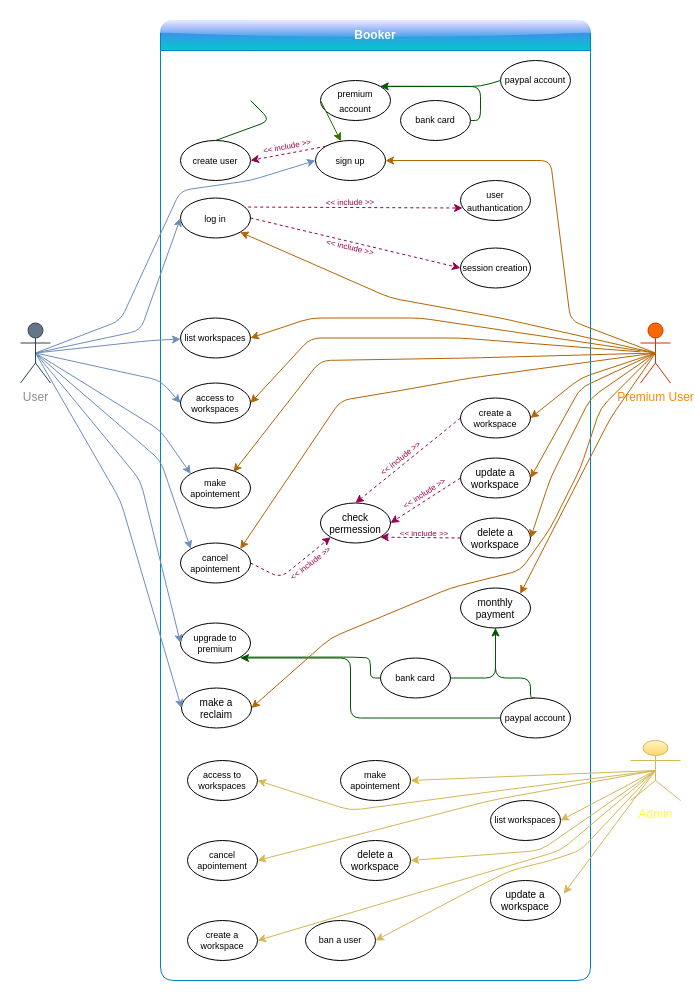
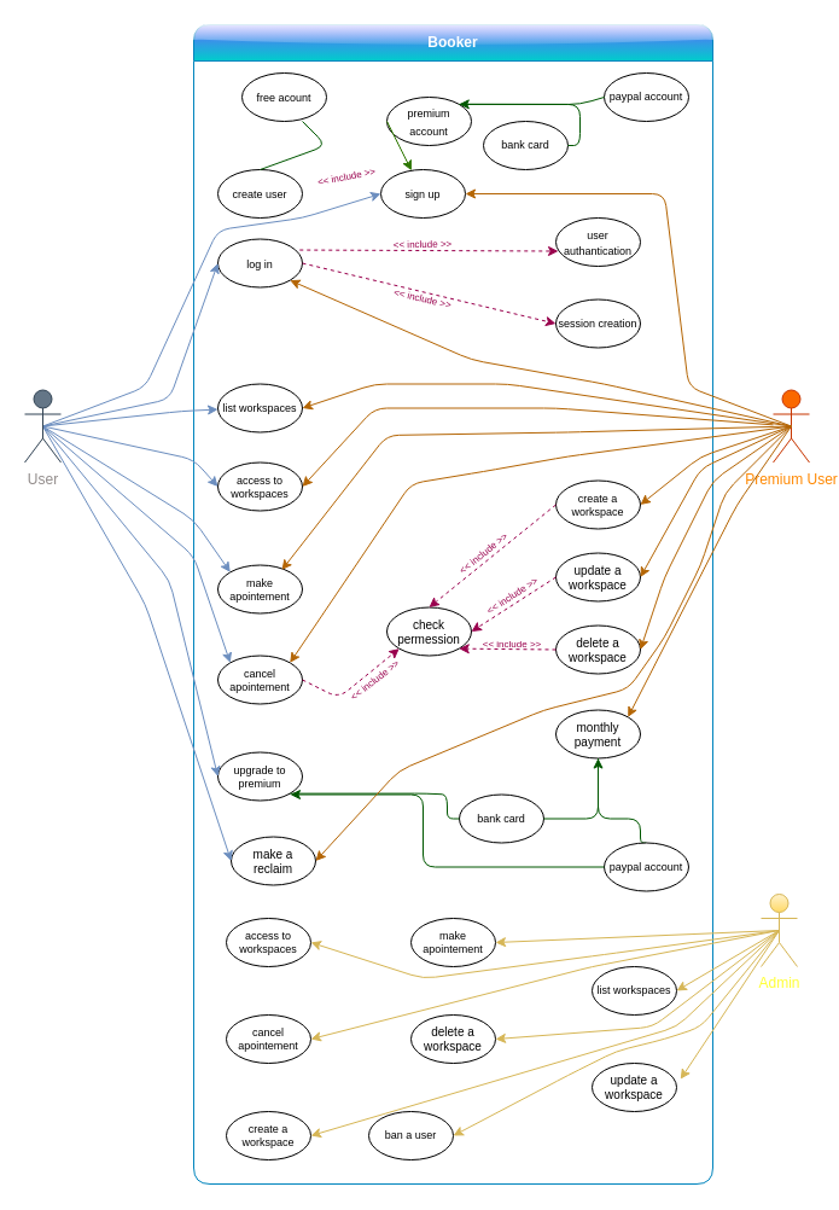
+ <mxCell id="48" value="&lt;font style=&quot;font-size: 9px;&quot;&gt;free acount&lt;/font&gt;" style="ellipse;whiteSpace=wrap;html=1;" parent="2" vertex="1"><mxGeometry x="40" y="40" width="70" height="40" as="geometry" /></mxCell>
- <mxCell id="35" value="" style="endArrow=classic;html=1;fontSize=9;entryX=1;entryY=0.5;entryDx=0;entryDy=0;exitX=0;exitY=0;exitDx=0;exitDy=0;dashed=1;strokeColor=#99004D;" parent="2" source="33" target="34" edge="1"><mxGeometry width="50" height="50" relative="1" as="geometry"><mxPoint x="180" y="200" as="sourcePoint" /><mxPoint x="230" y="150" as="targetPoint" /></mxGeometry></mxCell>
- <mxCell id="25" value="&lt;font size=&quot;1&quot;&gt;make a&lt;br&gt;reclaim&lt;br&gt;&lt;/font&gt;" style="ellipse;whiteSpace=wrap;html=1;fontSize=8;" parent="2" vertex="1"><mxGeometry x="21" y="667.5" width="70" height="40" as="geometry" /></mxCell>
+ <mxCell id="25" value="&lt;font size=&quot;1&quot;&gt;make a&lt;br&gt;reclaim&lt;br&gt;&lt;/font&gt;" style="ellipse;whiteSpace=wrap;html=1;fontSize=8;" parent="2" vertex="1"><mxGeometry x="31" y="672.5" width="70" height="40" as="geometry" /></mxCell>
- <mxCell id="69" value="&lt;font color=&quot;#ffff33&quot;&gt;Admin&lt;/font&gt;" style="shape=umlActor;verticalLabelPosition=bottom;verticalAlign=top;html=1;outlineConnect=0;fillColor=#fff2cc;strokeColor=#d6b656;gradientColor=#ffd966;" parent="1" vertex="1"><mxGeometry x="630" y="740" width="50" height="60" as="geometry" /></mxCell>
+ <mxCell id="69" value="&lt;font color=&quot;#ffff33&quot;&gt;Admin&lt;/font&gt;" style="shape=umlActor;verticalLabelPosition=bottom;verticalAlign=top;html=1;outlineConnect=0;fillColor=#fff2cc;strokeColor=#d6b656;gradientColor=#ffd966;" parent="1" vertex="1"><mxGeometry x="630" y="740" width="30" height="60" as="geometry" /></mxCell>
